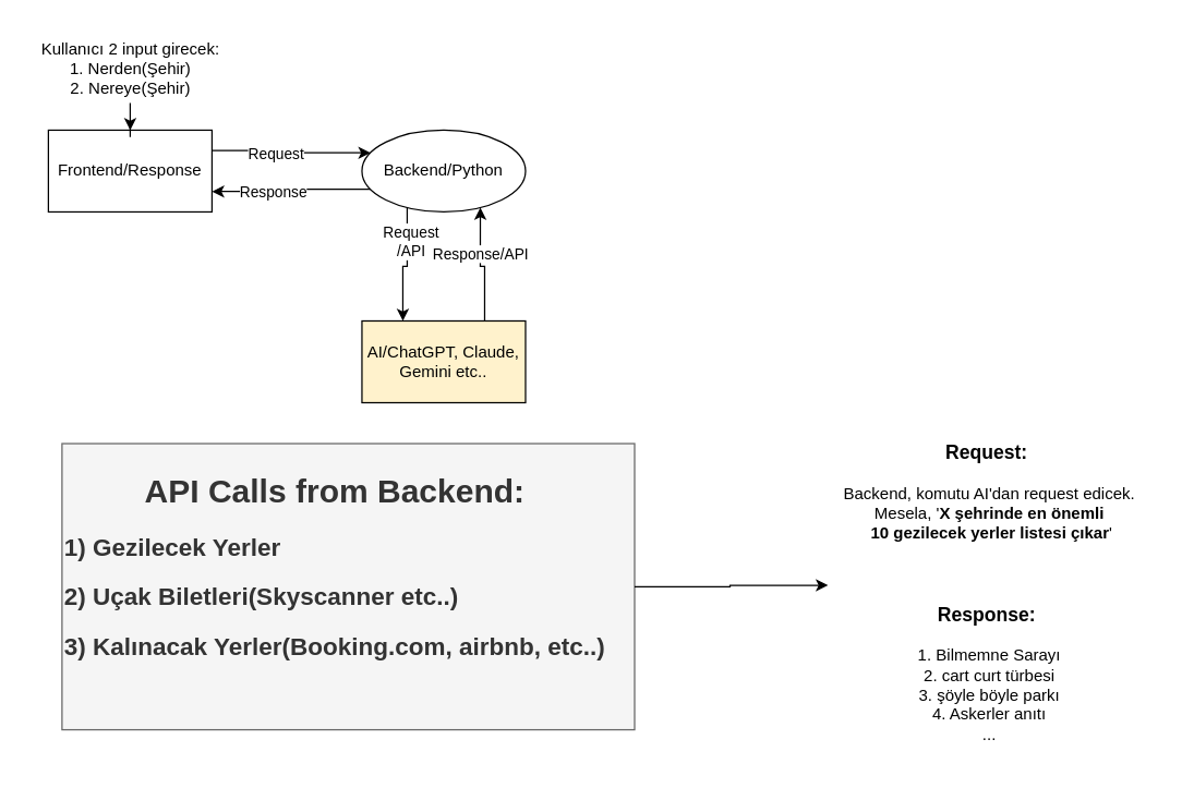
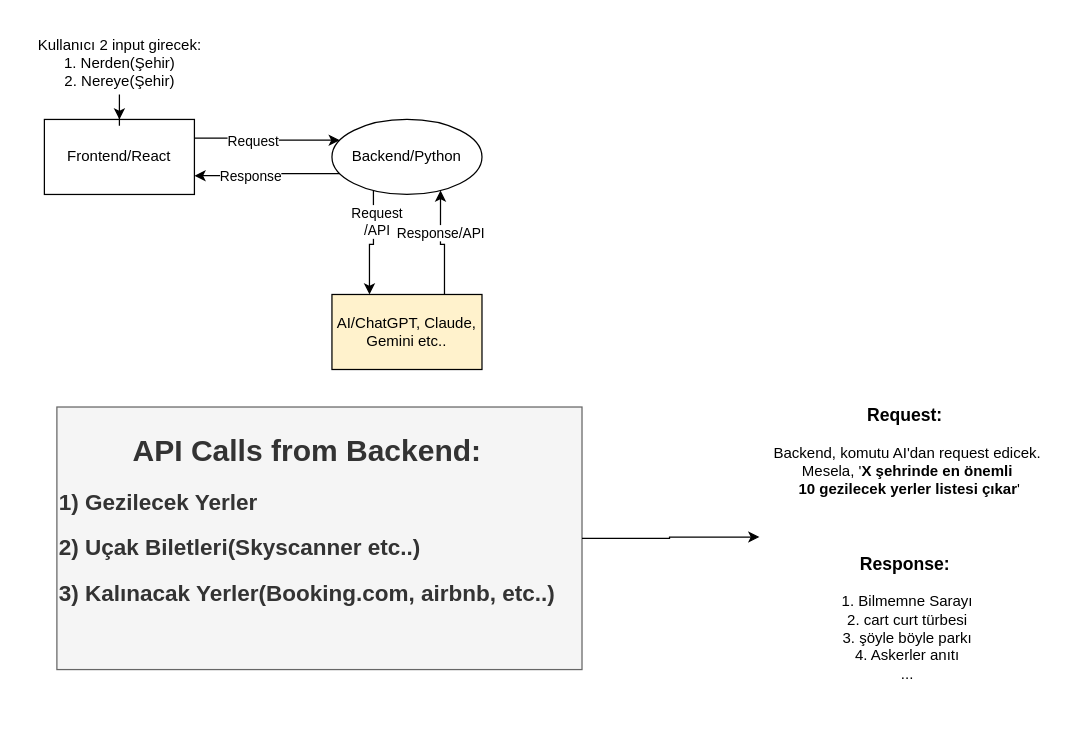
- <mxCell id="4" value="Frontend/Response" style="rounded=0;whiteSpace=wrap;html=1;" vertex="1" parent="1"><mxGeometry x="35" y="95" width="120" height="60" as="geometry" /></mxCell>
+ <mxCell id="4" value="Frontend/React" style="rounded=0;whiteSpace=wrap;html=1;" vertex="1" parent="1"><mxGeometry x="35" y="95" width="120" height="60" as="geometry" /></mxCell>
